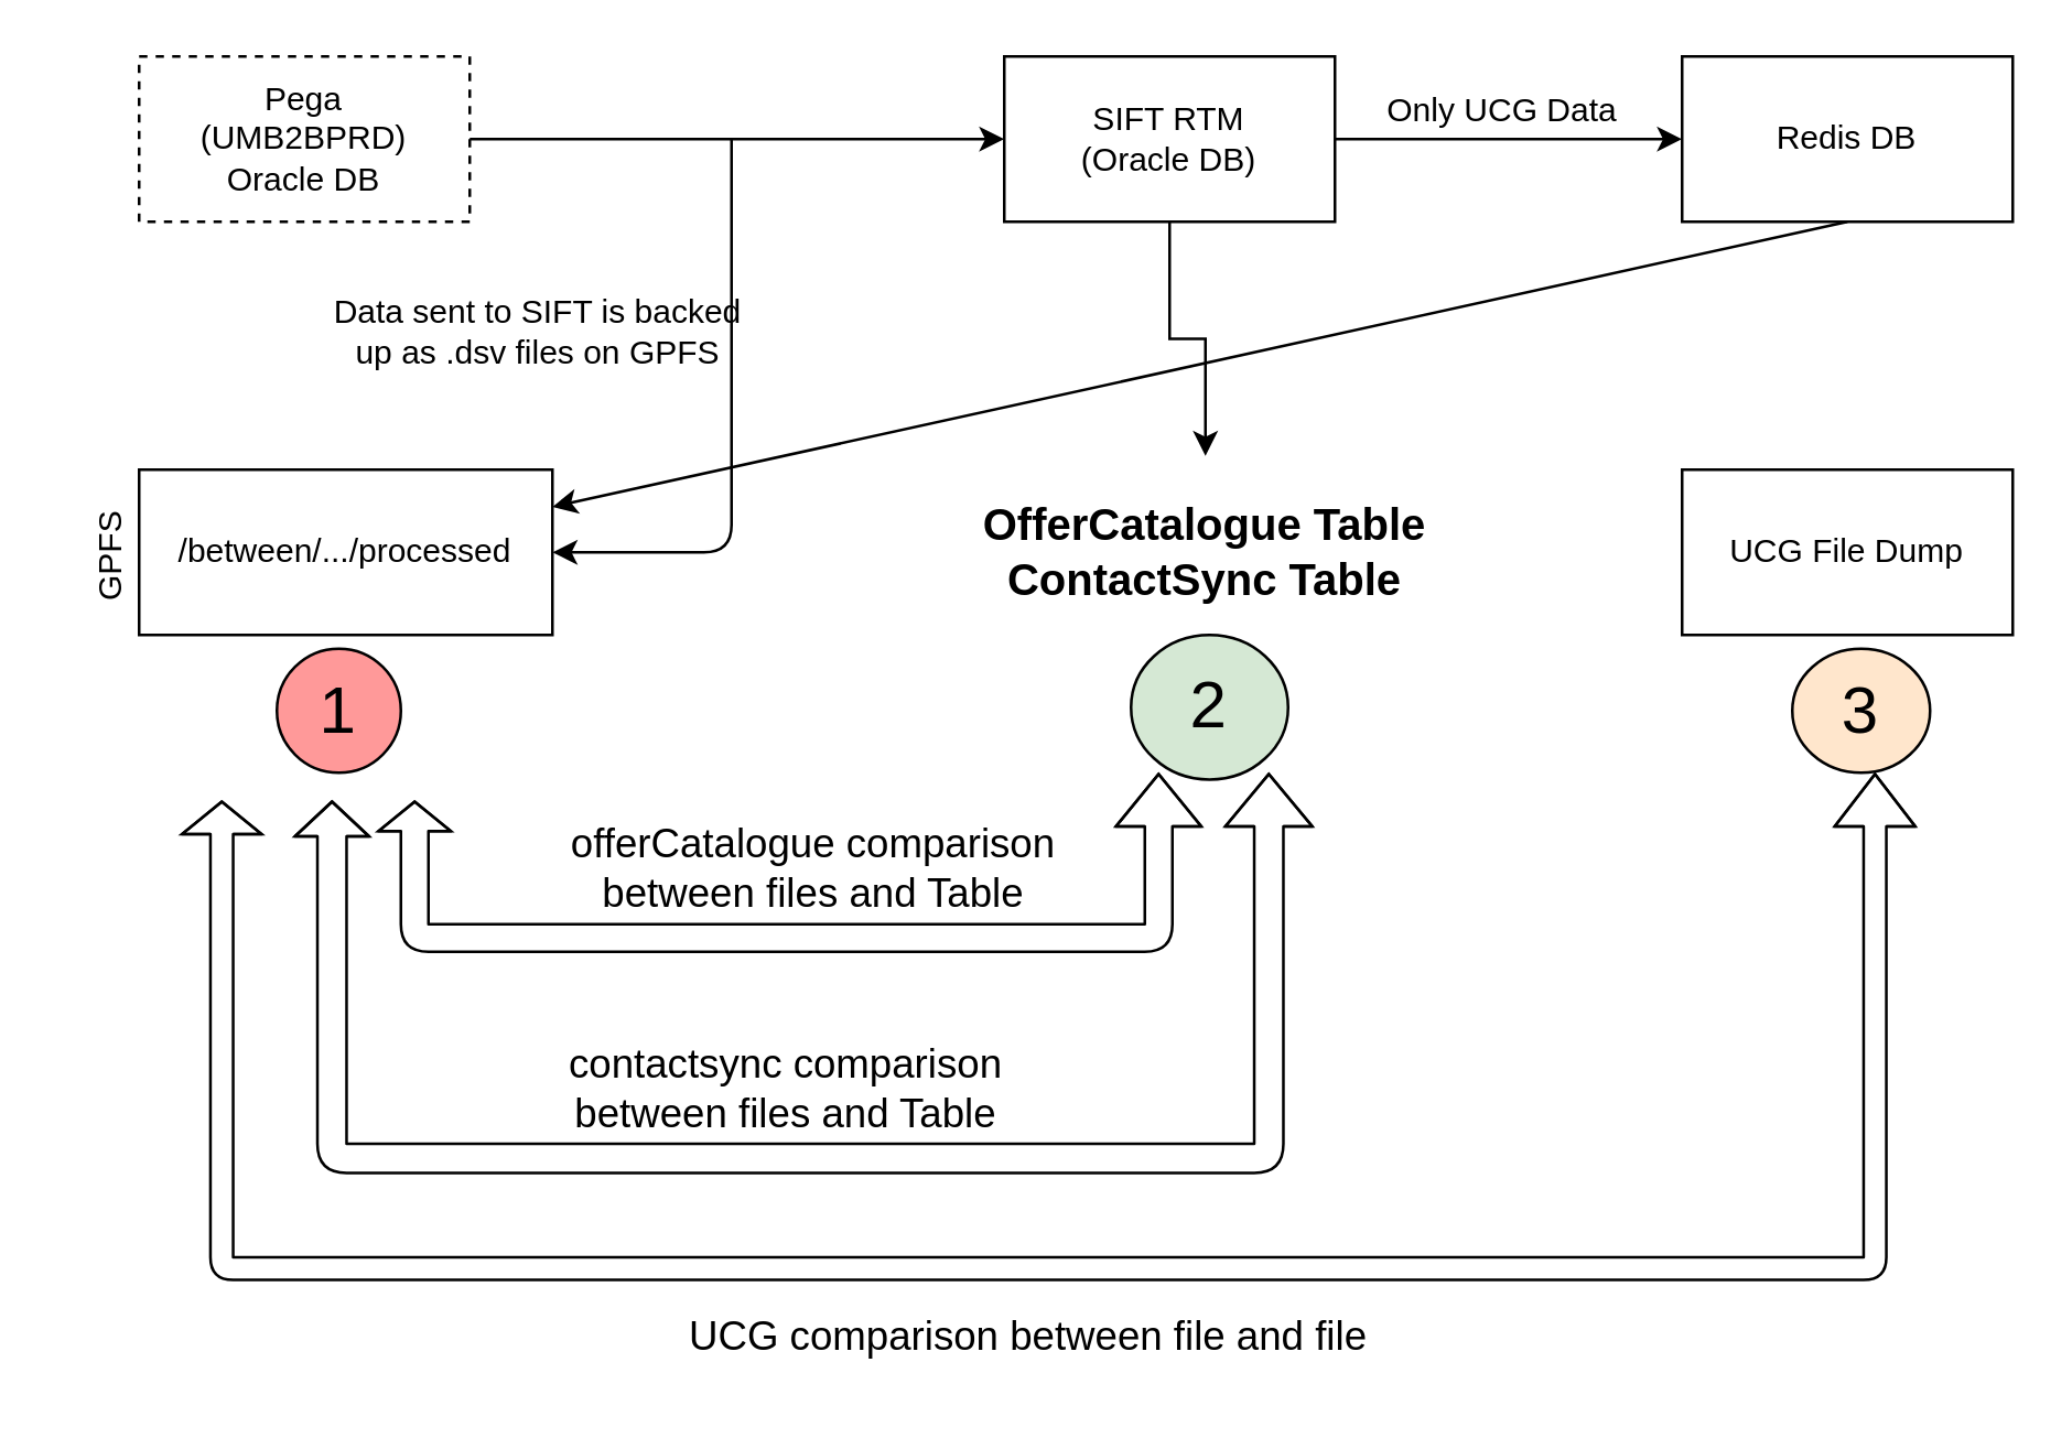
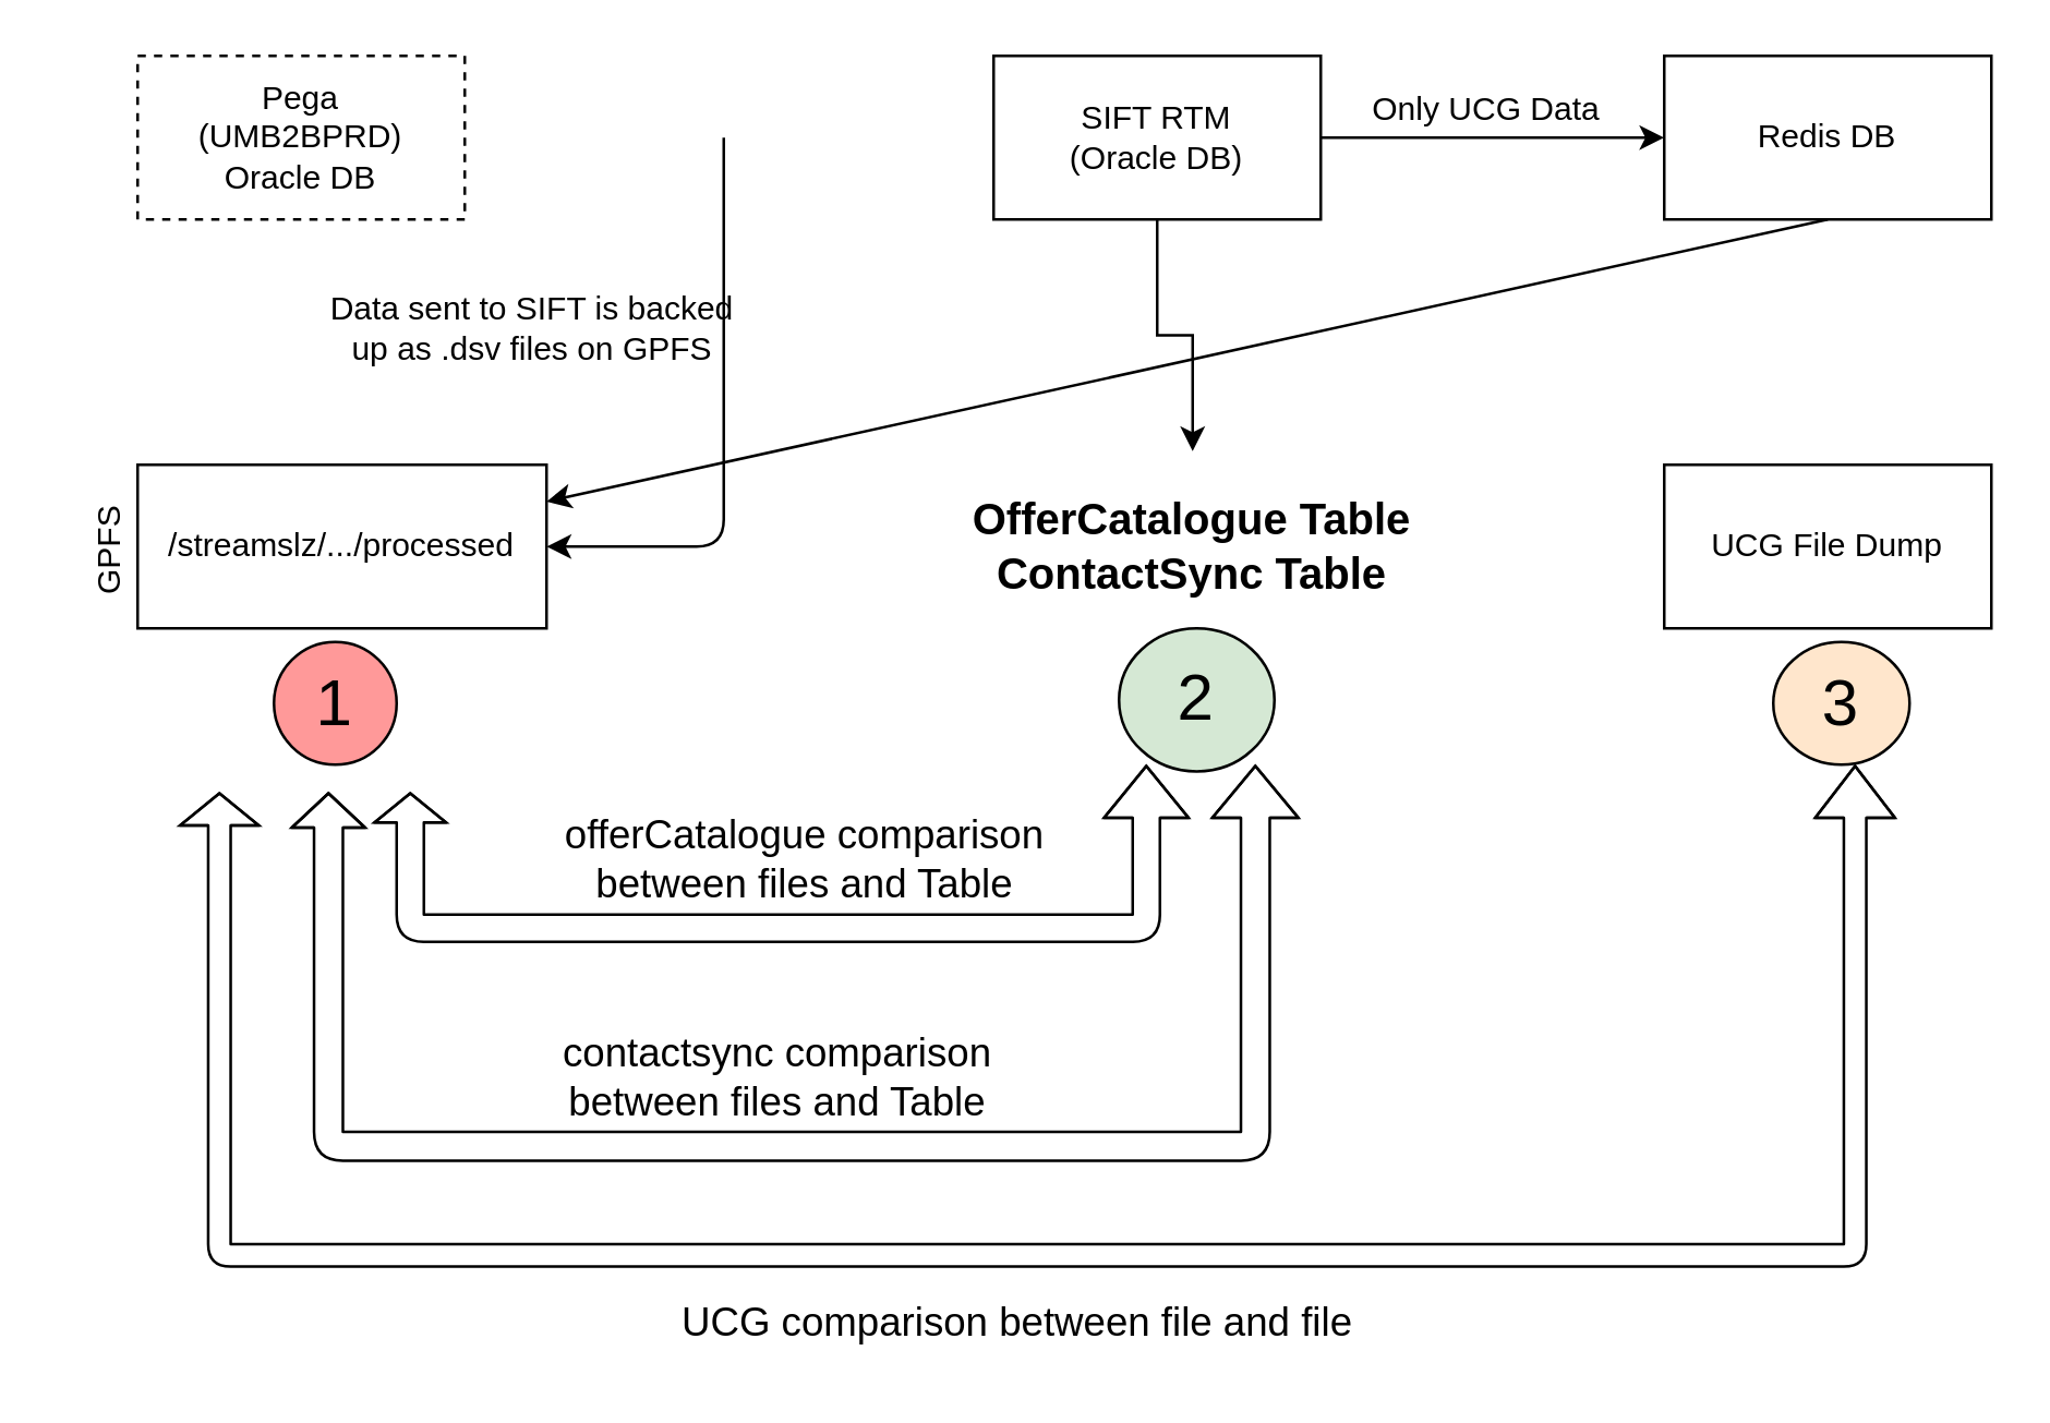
- <mxCell id="6" value="" style="endArrow=classic;html=1;entryX=0;entryY=0.5;entryDx=0;entryDy=0;" edge="1" parent="1" source="3" target="5"><mxGeometry width="50" height="50" relative="1" as="geometry"><mxPoint x="170" y="60" as="sourcePoint" /><mxPoint x="220" y="10" as="targetPoint" /></mxGeometry></mxCell>
- <mxCell id="7" value="/between/.../processed" style="rounded=0;whiteSpace=wrap;html=1;" vertex="1" parent="1"><mxGeometry x="50" y="170" width="150" height="60" as="geometry" /></mxCell>
+ <mxCell id="7" value="/streamslz/.../processed" style="rounded=0;whiteSpace=wrap;html=1;" vertex="1" parent="1"><mxGeometry x="50" y="170" width="150" height="60" as="geometry" /></mxCell>
